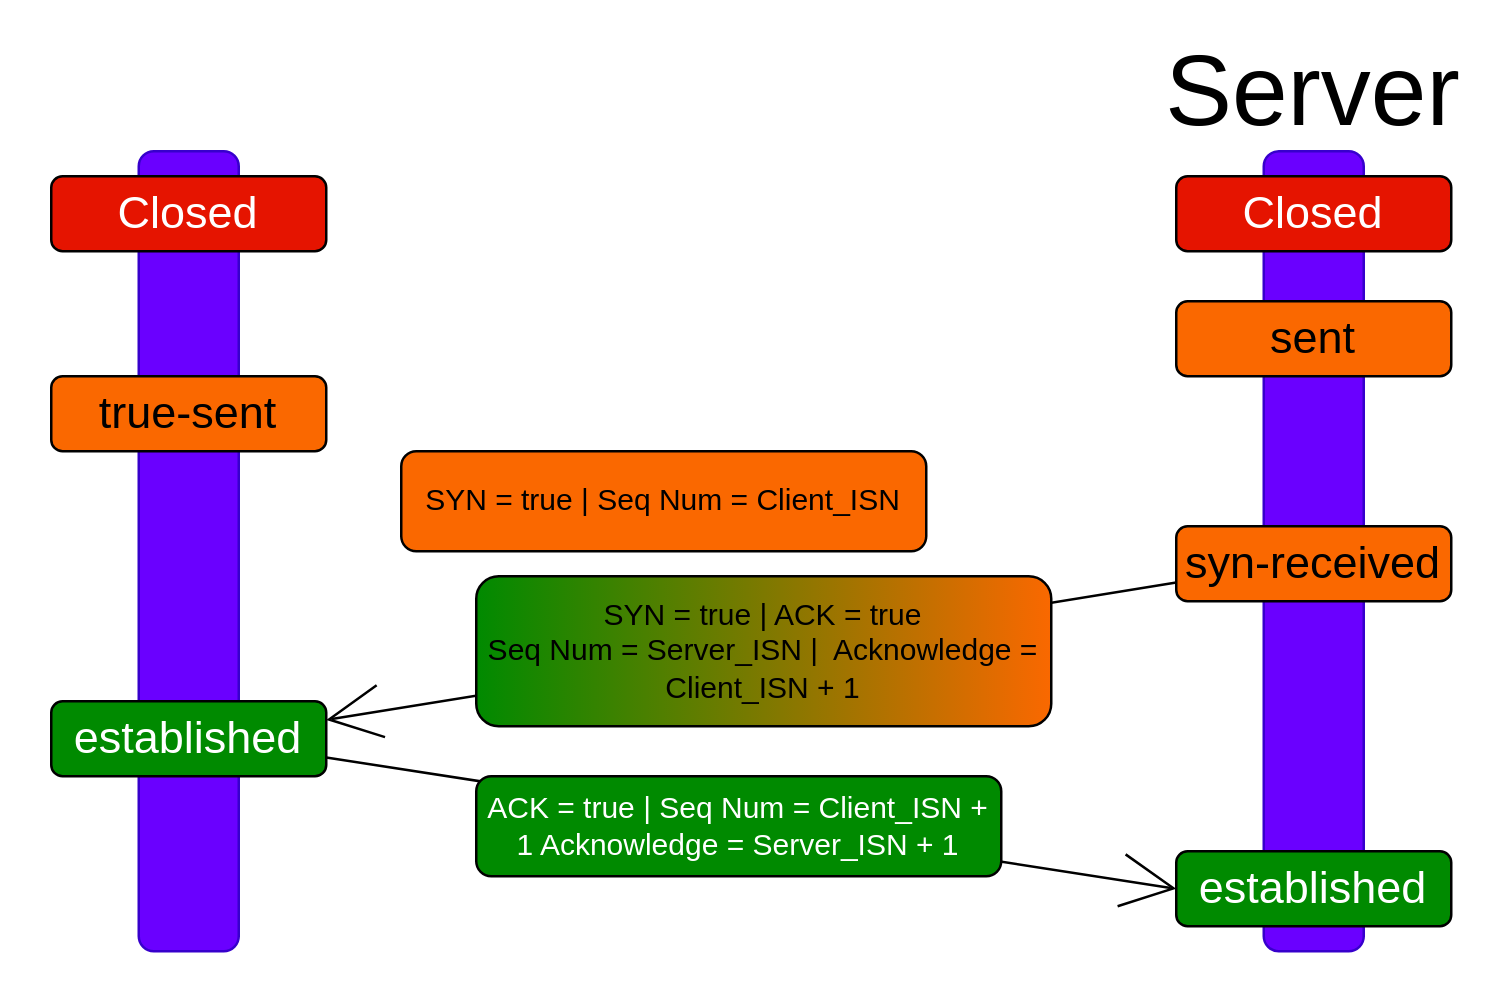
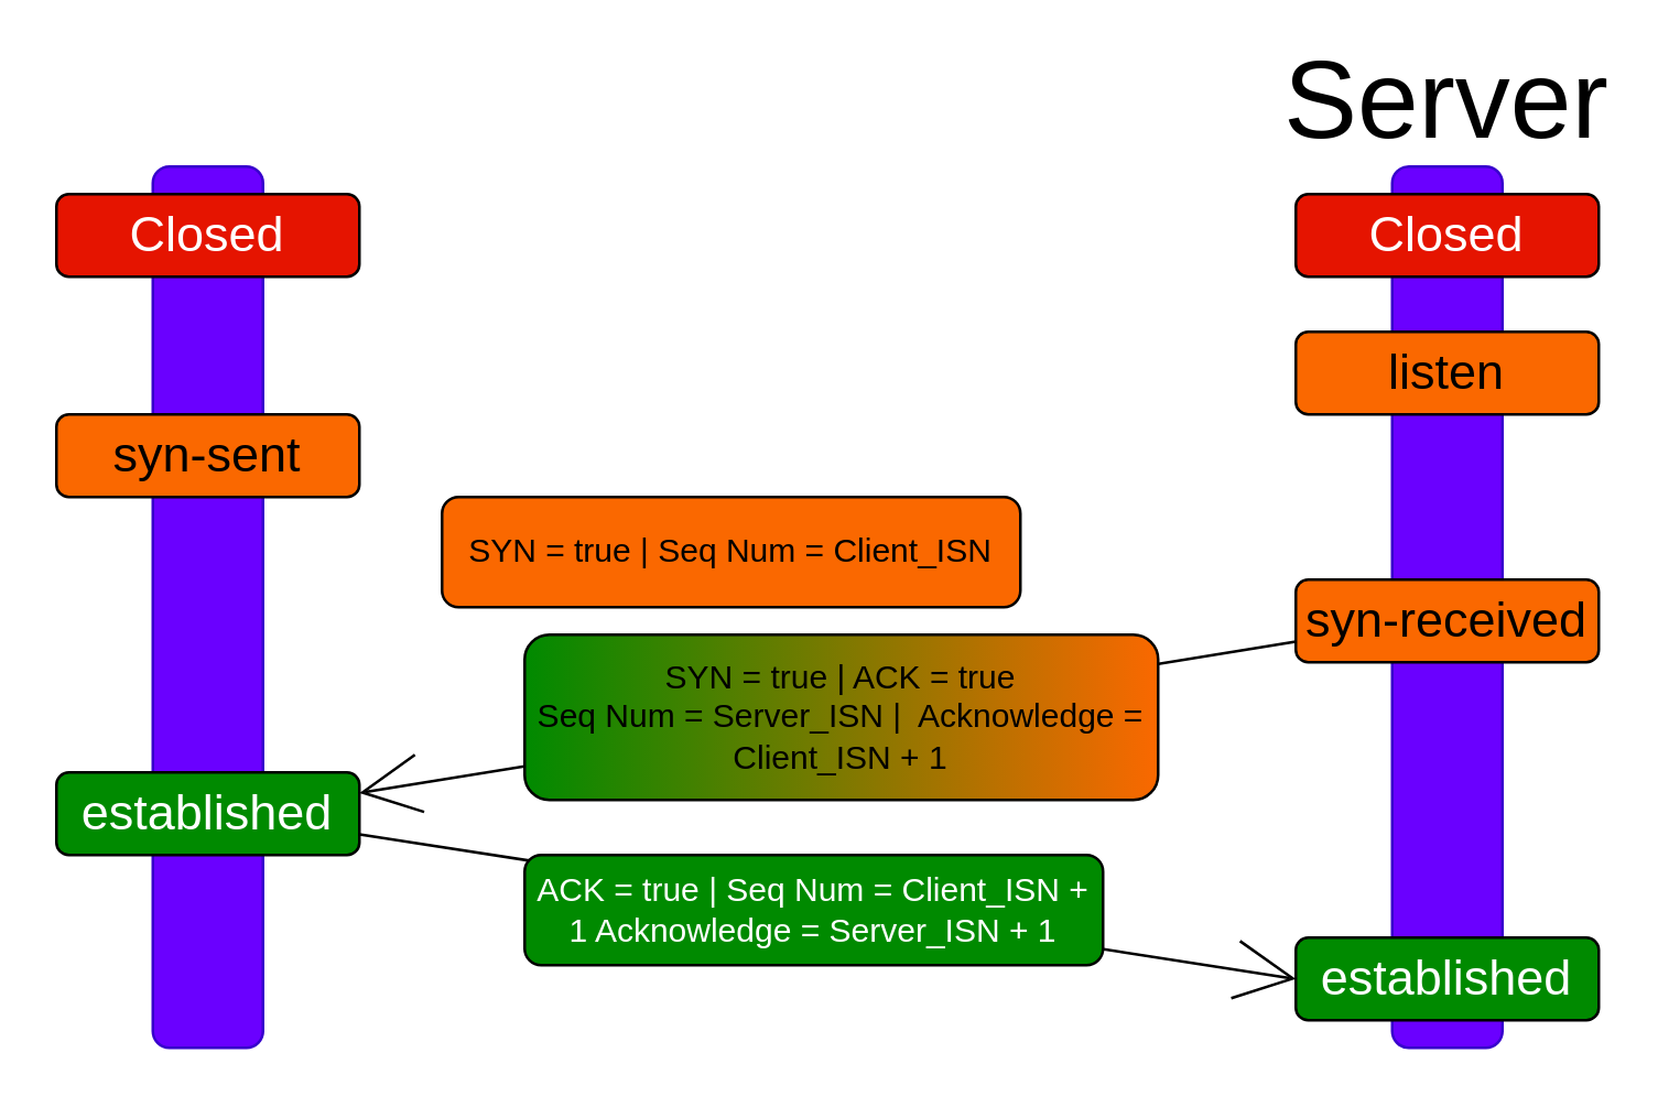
- <mxCell id="10" value="sent" style="rounded=1;whiteSpace=wrap;html=1;fontSize=18;strokeColor=#000000;fillColor=#fa6800;fontColor=#000000;" vertex="1" parent="1"><mxGeometry x="470" y="120" width="110" height="30" as="geometry" /></mxCell>
+ <mxCell id="10" value="listen" style="rounded=1;whiteSpace=wrap;html=1;fontSize=18;strokeColor=#000000;fillColor=#fa6800;fontColor=#000000;" vertex="1" parent="1"><mxGeometry x="470" y="120" width="110" height="30" as="geometry" /></mxCell>
- <mxCell id="7" value="true-sent" style="rounded=1;whiteSpace=wrap;html=1;fontSize=18;strokeColor=#000000;fillColor=#fa6800;fontColor=#000000;" vertex="1" parent="1"><mxGeometry x="20" y="150" width="110" height="30" as="geometry" /></mxCell>
+ <mxCell id="7" value="syn-sent" style="rounded=1;whiteSpace=wrap;html=1;fontSize=18;strokeColor=#000000;fillColor=#fa6800;fontColor=#000000;" vertex="1" parent="1"><mxGeometry x="20" y="150" width="110" height="30" as="geometry" /></mxCell>
